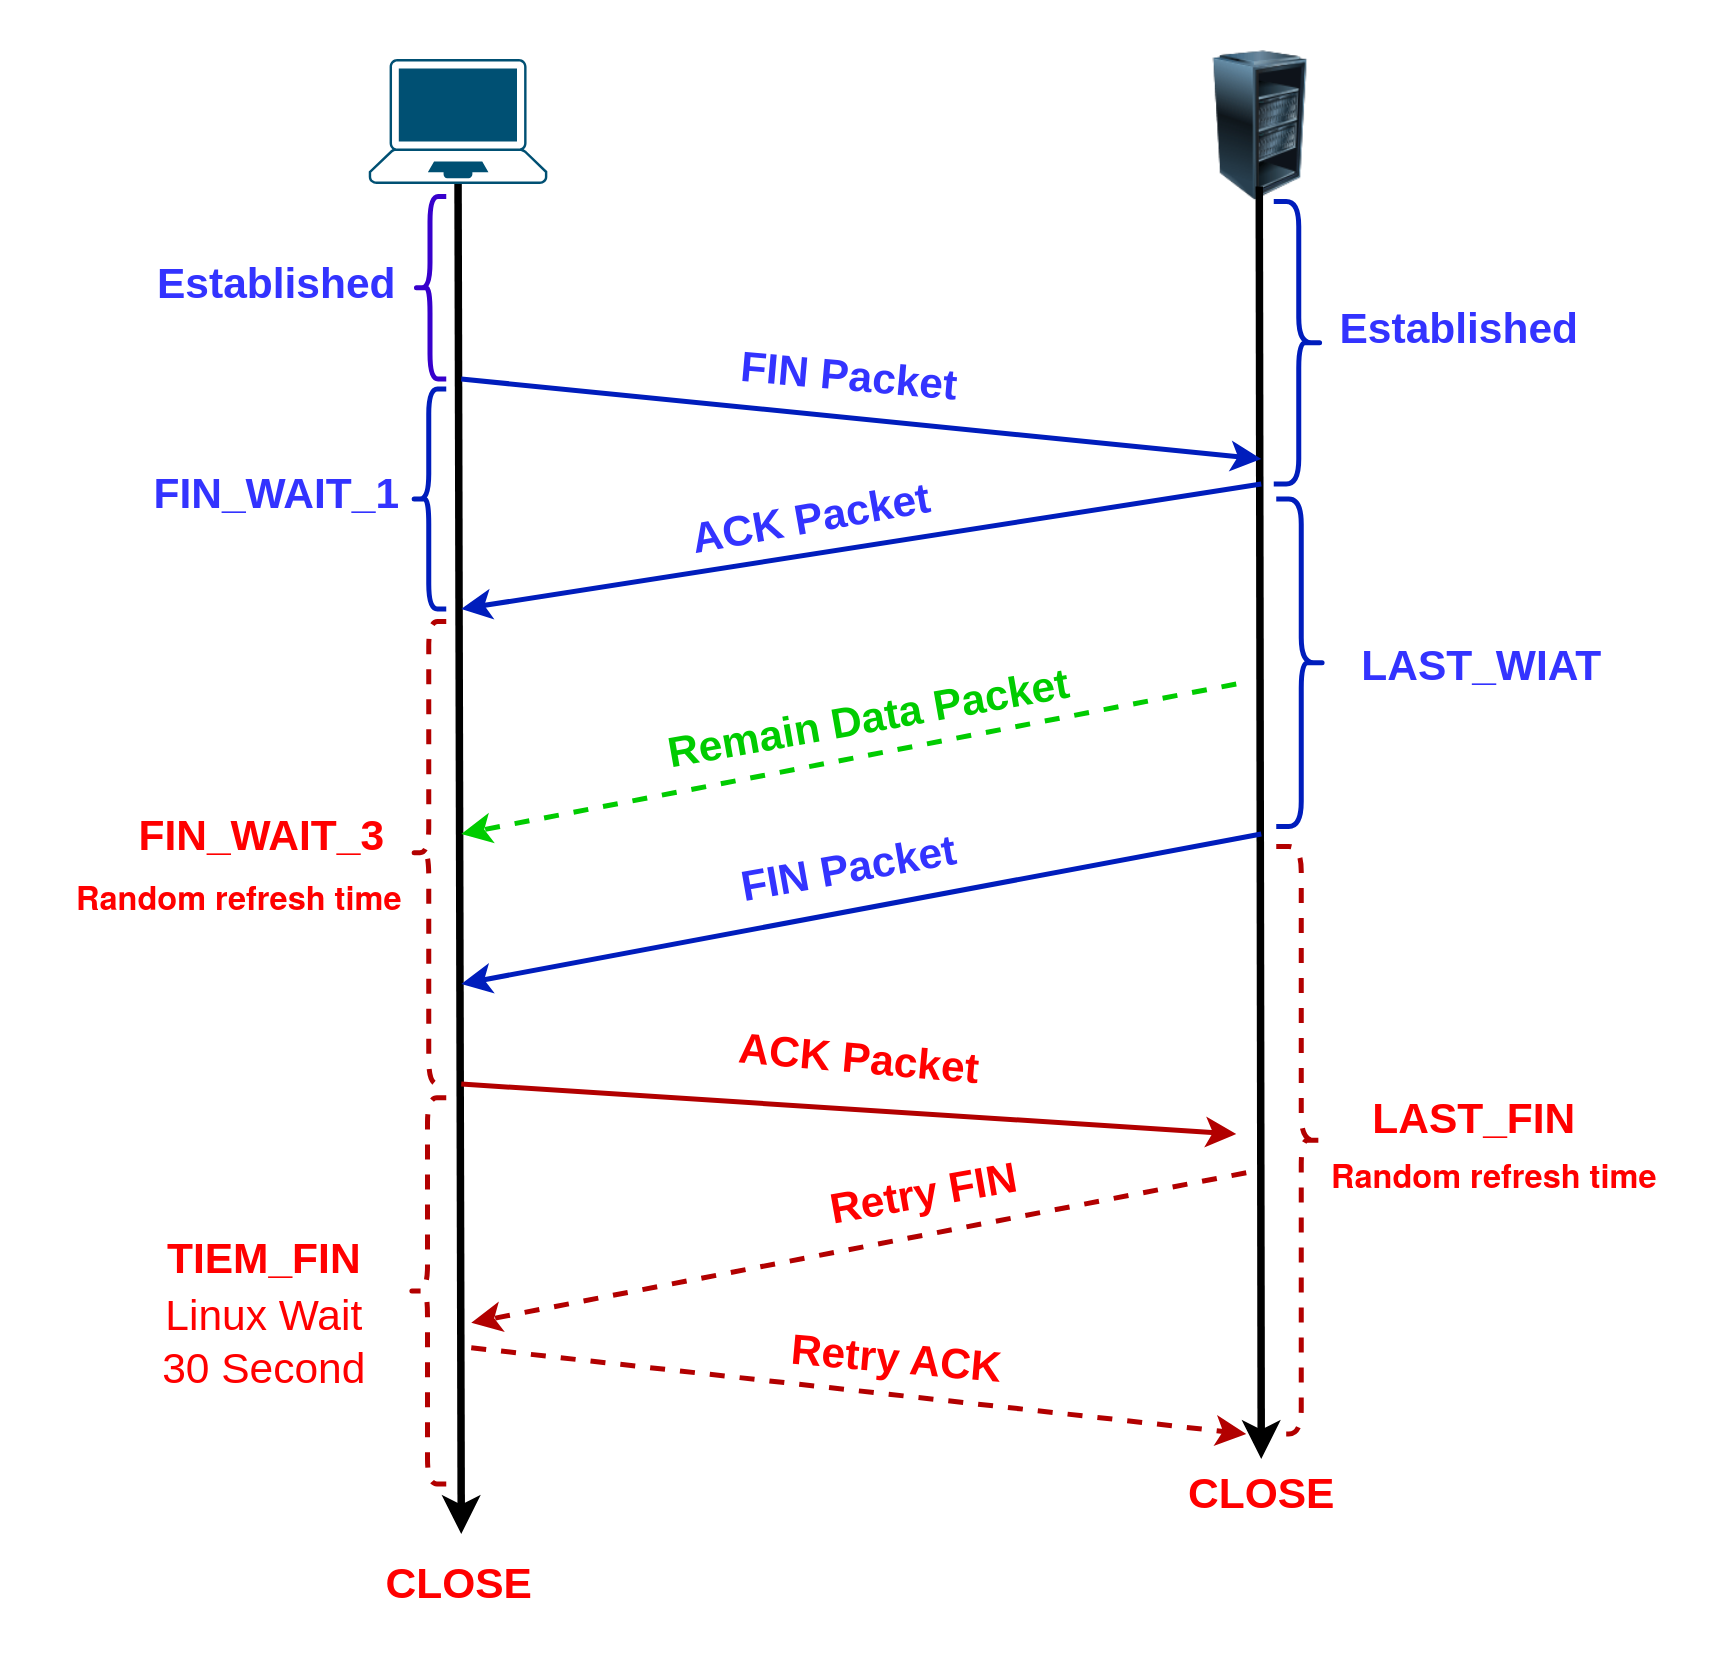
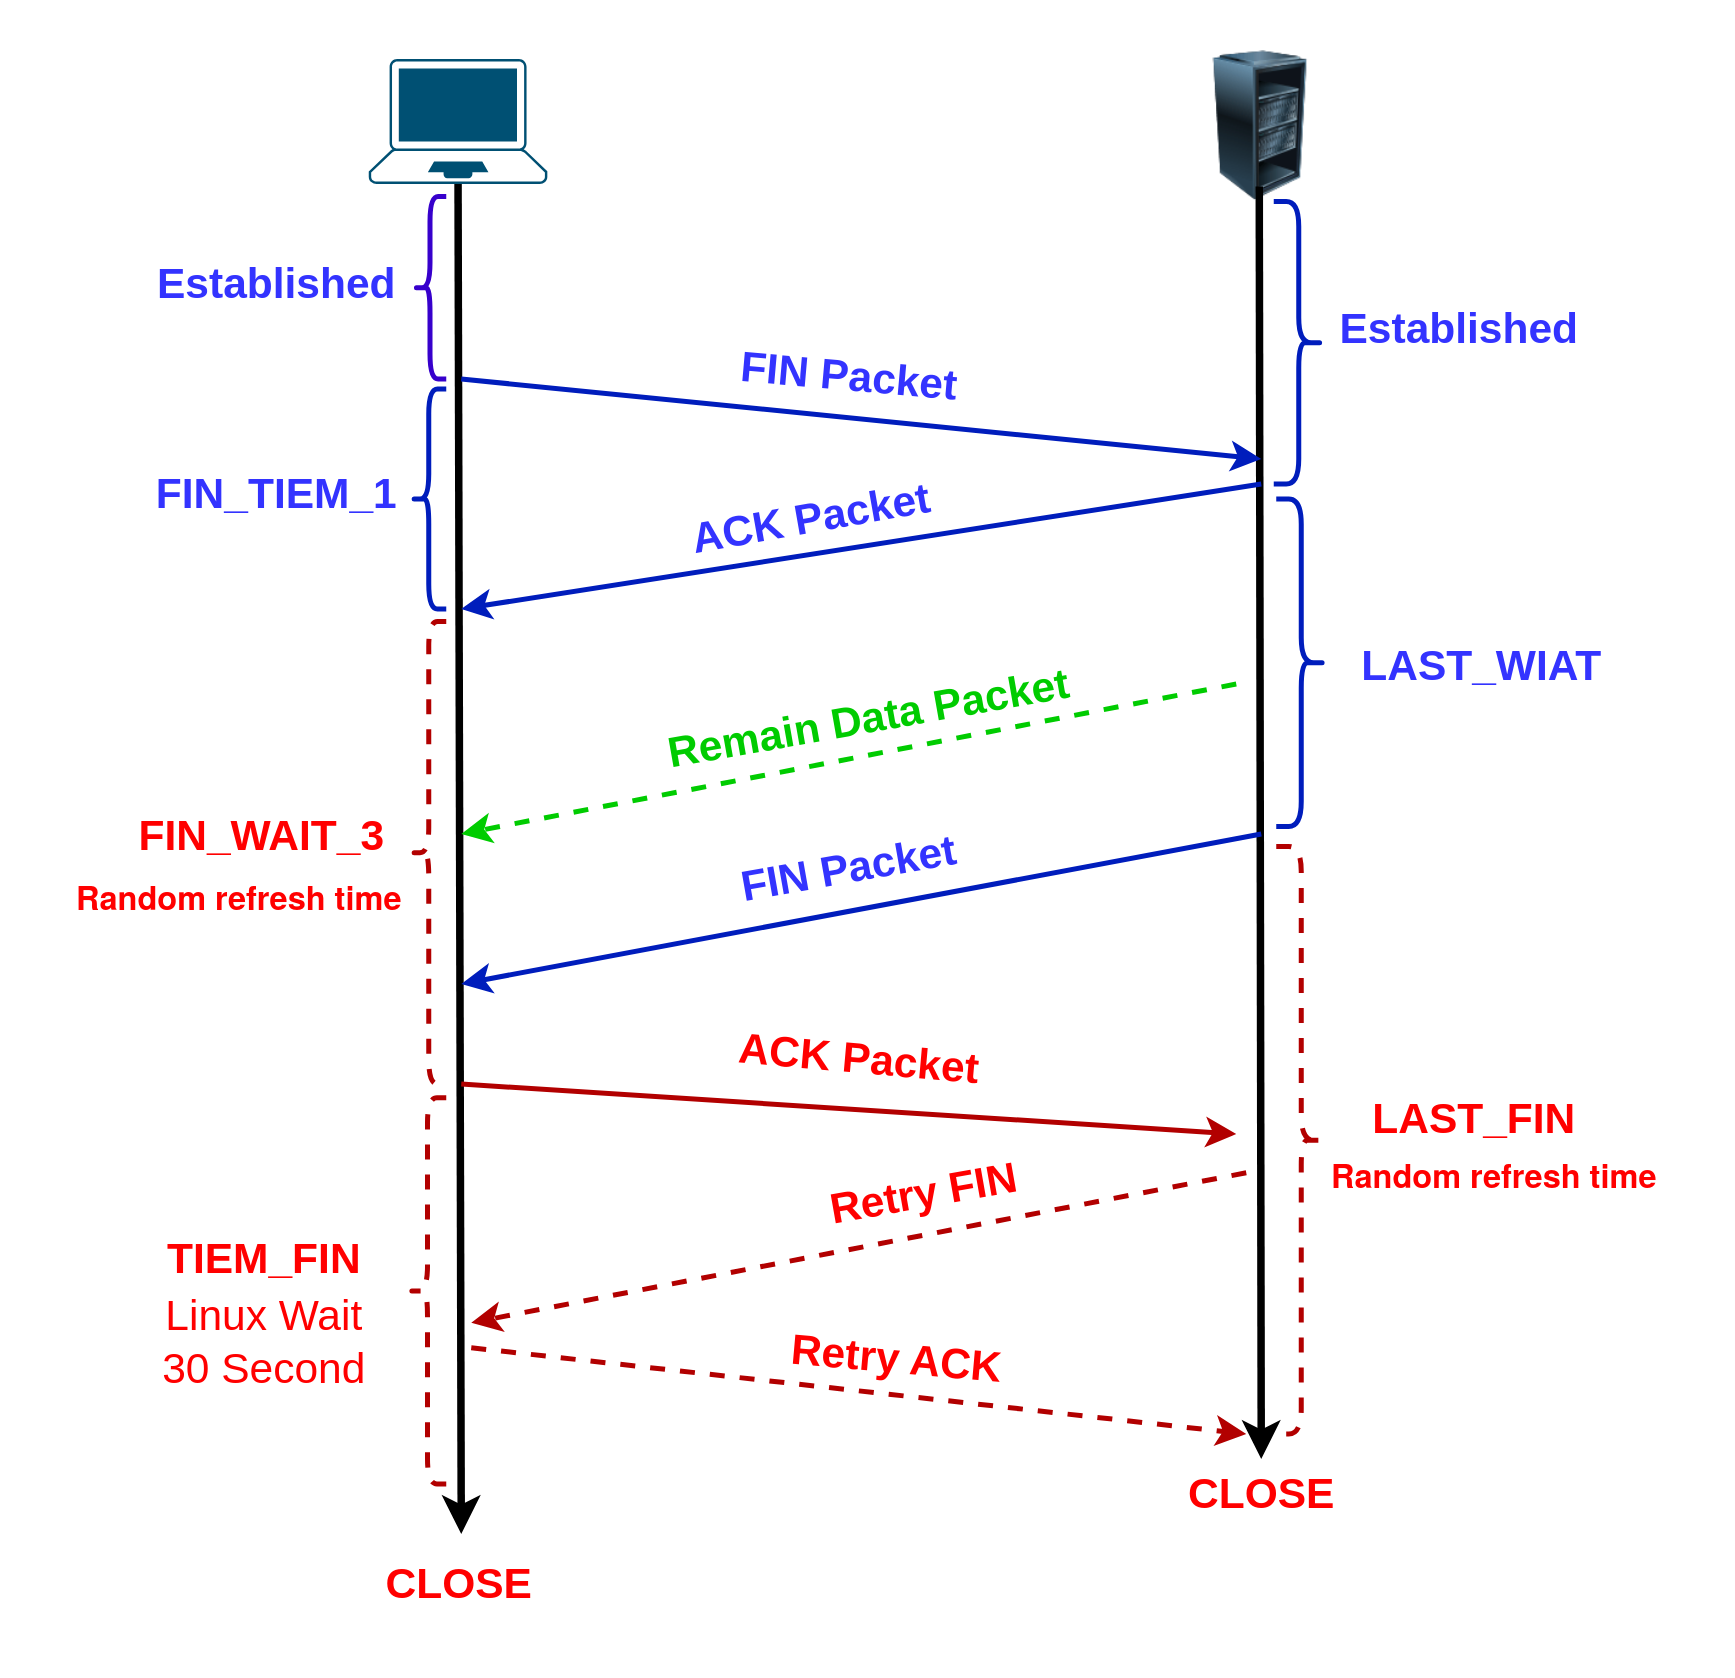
- <mxCell id="13" value="&lt;b&gt;&lt;font color=&quot;#3333ff&quot;&gt;FIN_WAIT_1&lt;/font&gt;&lt;/b&gt;" style="text;html=1;align=center;verticalAlign=middle;resizable=0;points=[];autosize=1;strokeColor=none;fillColor=none;fontSize=17;fontColor=#FF0000;" parent="1" vertex="1"><mxGeometry x="50" y="183" width="120" height="30" as="geometry" /></mxCell>
+ <mxCell id="13" value="&lt;b&gt;&lt;font color=&quot;#3333ff&quot;&gt;FIN_TIEM_1&lt;/font&gt;&lt;/b&gt;" style="text;html=1;align=center;verticalAlign=middle;resizable=0;points=[];autosize=1;strokeColor=none;fillColor=none;fontSize=17;fontColor=#FF0000;" parent="1" vertex="1"><mxGeometry x="50" y="183" width="120" height="30" as="geometry" /></mxCell>
